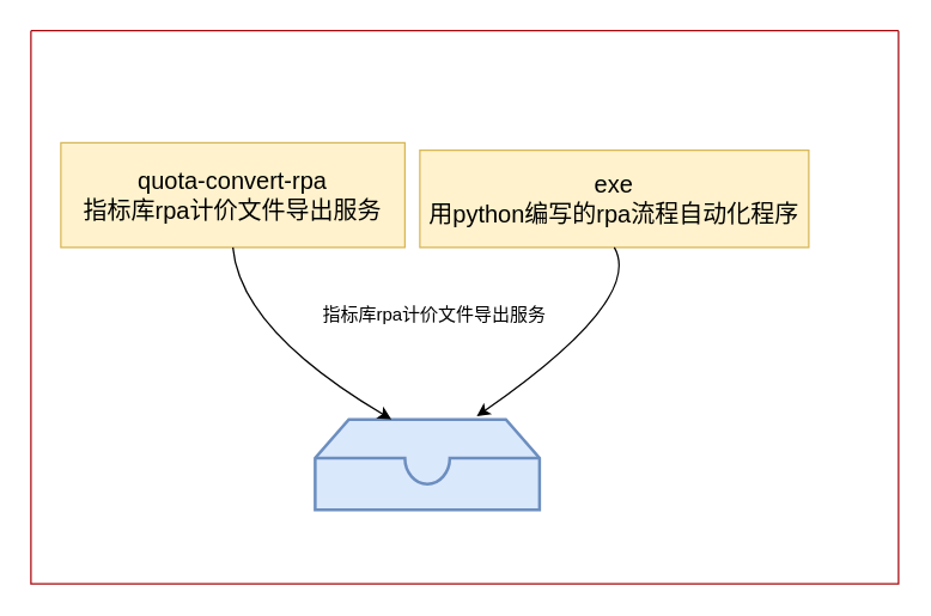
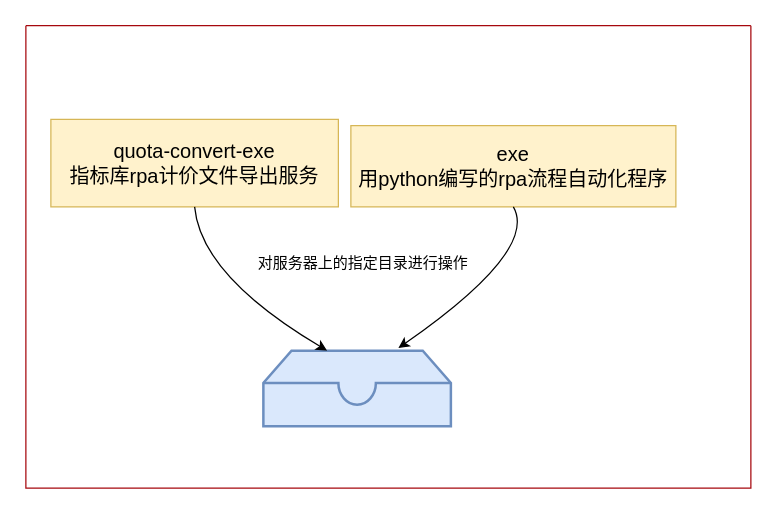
- <mxCell id="3" value="&lt;font style=&quot;font-size: 16px;&quot;&gt;quota-convert-rpa&lt;br&gt;指标库rpa计价文件导出服务&lt;/font&gt;" style="rounded=0;whiteSpace=wrap;html=1;fillColor=#fff2cc;strokeColor=#d6b656;" vertex="1" parent="2"><mxGeometry x="20" y="75" width="230" height="70" as="geometry" /></mxCell>
+ <mxCell id="3" value="&lt;font style=&quot;font-size: 16px;&quot;&gt;quota-convert-exe&lt;br&gt;指标库rpa计价文件导出服务&lt;/font&gt;" style="rounded=0;whiteSpace=wrap;html=1;fillColor=#fff2cc;strokeColor=#d6b656;" vertex="1" parent="2"><mxGeometry x="20" y="75" width="230" height="70" as="geometry" /></mxCell>
- <mxCell id="8" value="指标库rpa计价文件导出服务" style="text;html=1;strokeColor=none;fillColor=none;align=center;verticalAlign=middle;whiteSpace=wrap;rounded=0;" vertex="1" parent="2"><mxGeometry x="170" y="170" width="200" height="40" as="geometry" /></mxCell>
+ <mxCell id="8" value="对服务器上的指定目录进行操作" style="text;html=1;strokeColor=none;fillColor=none;align=center;verticalAlign=middle;whiteSpace=wrap;rounded=0;" vertex="1" parent="2"><mxGeometry x="170" y="170" width="200" height="40" as="geometry" /></mxCell>
